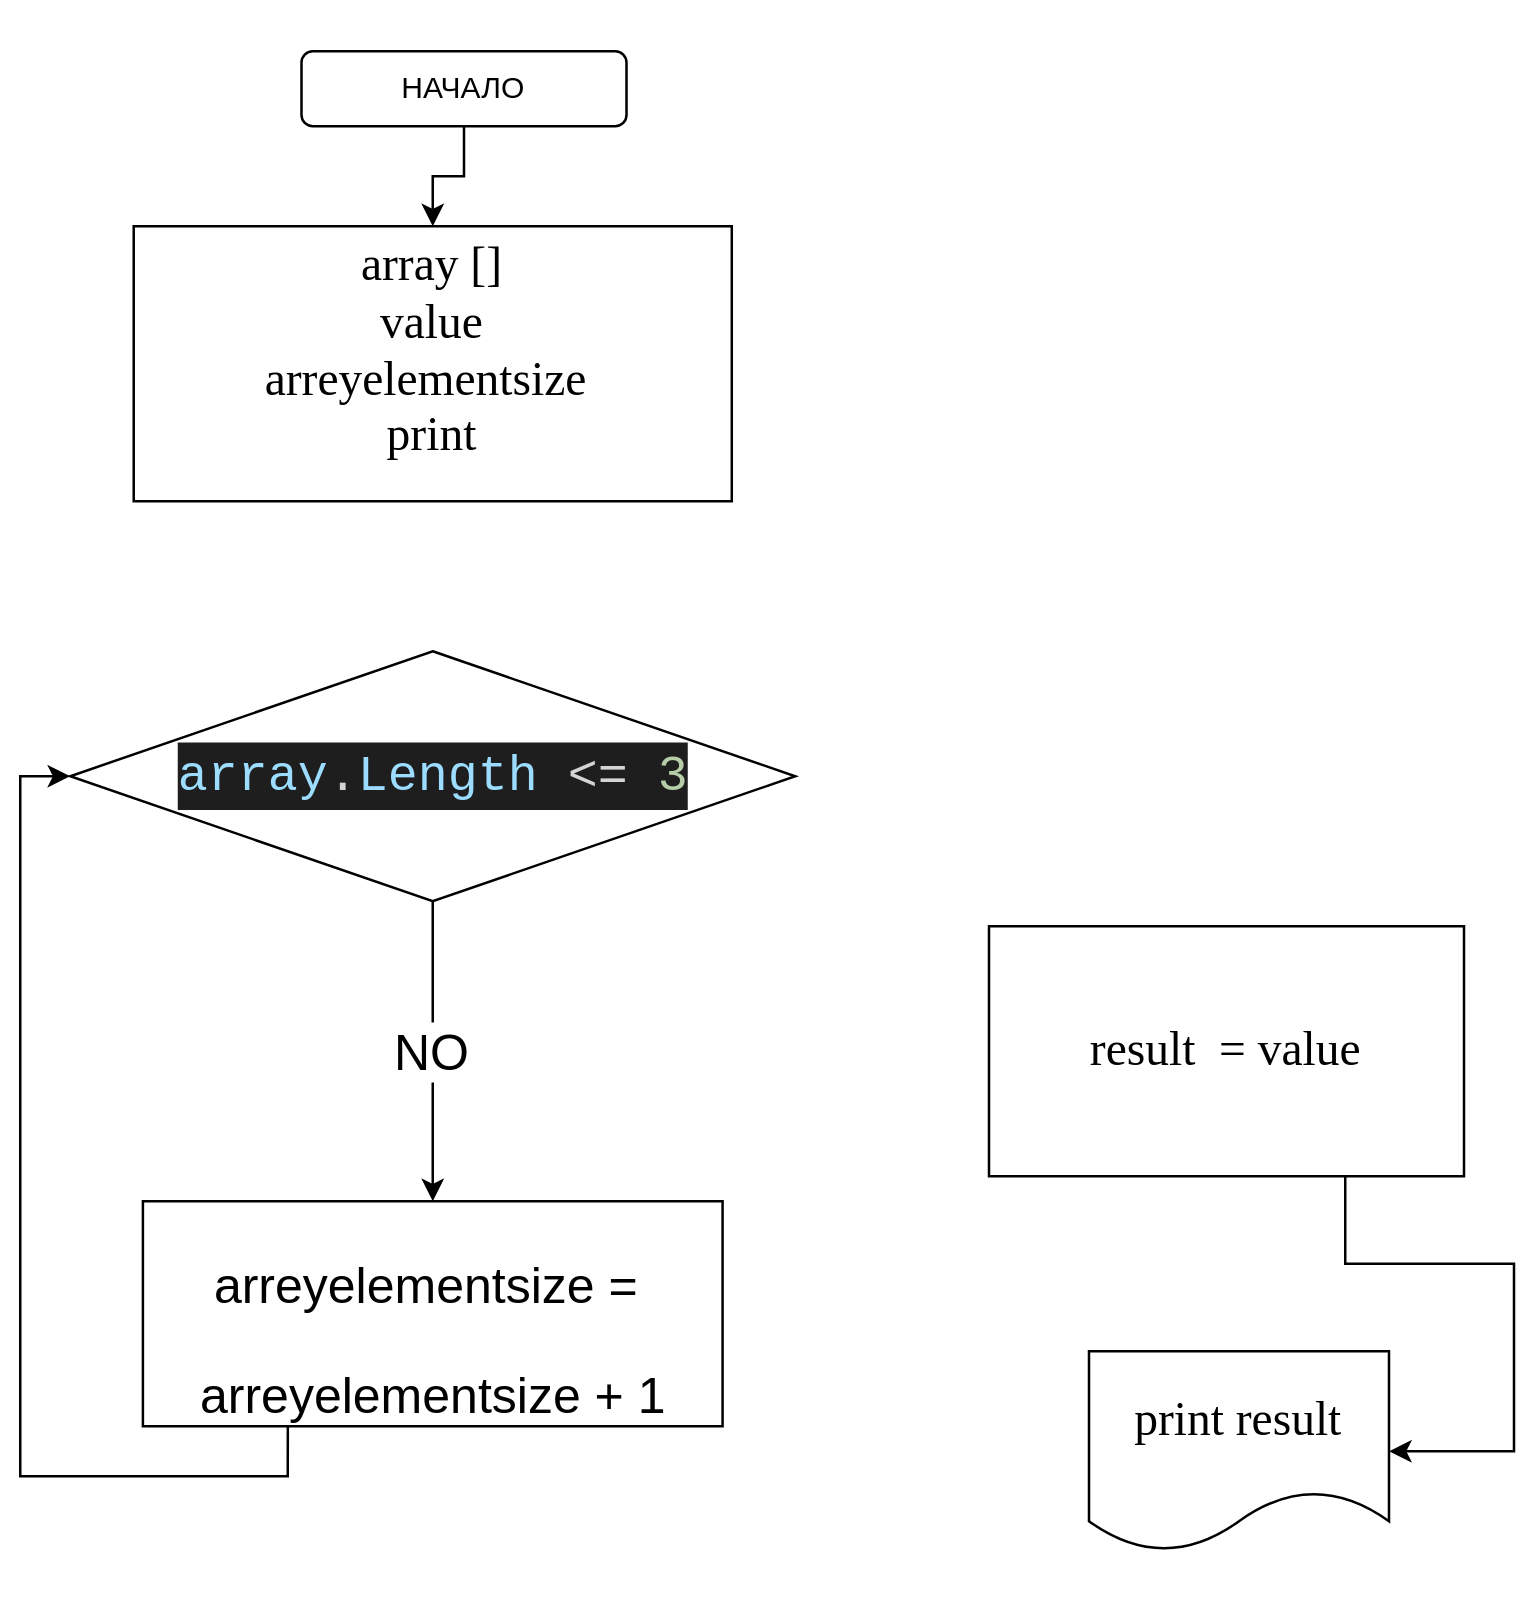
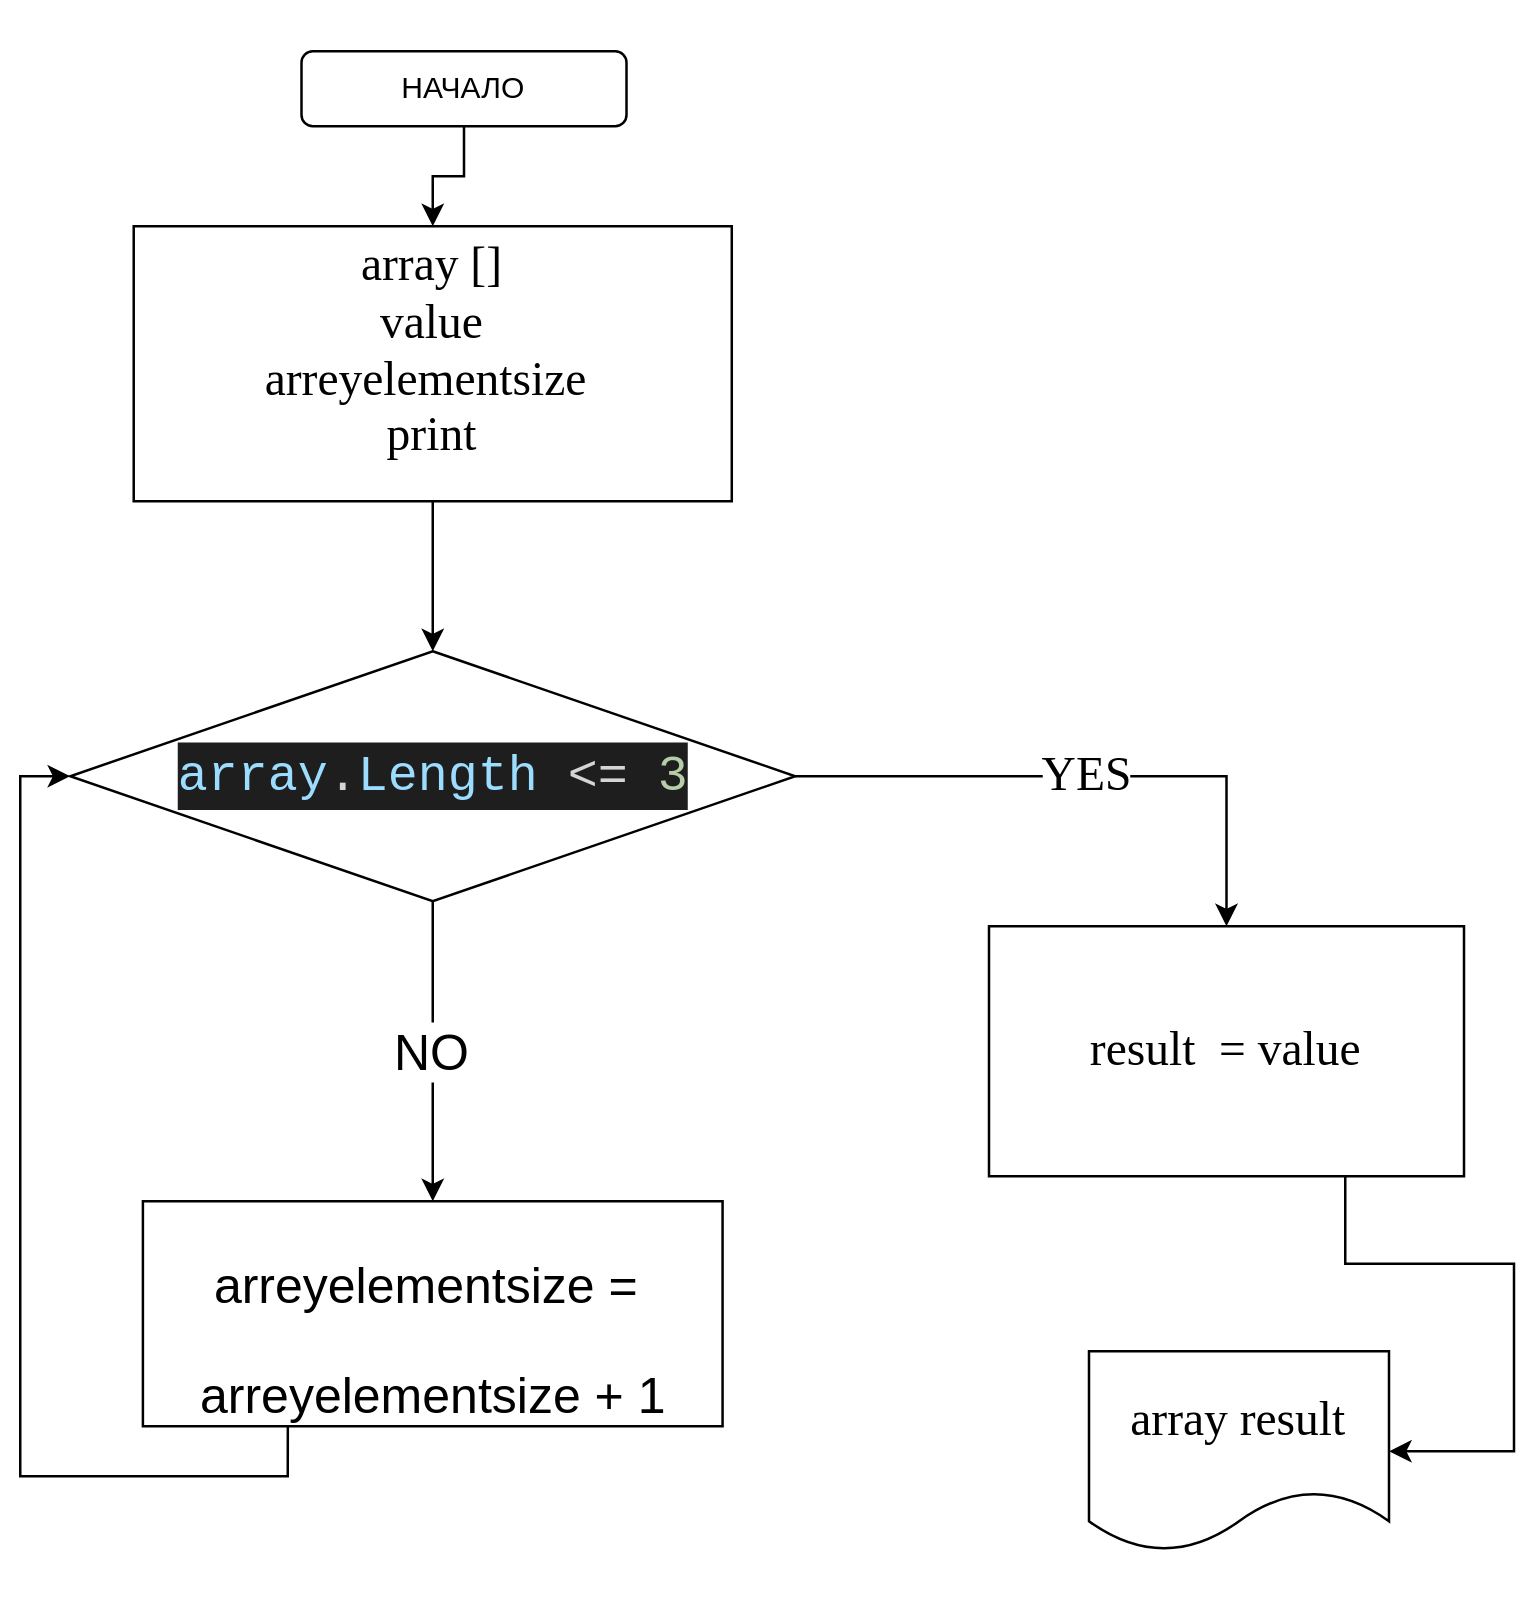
+ <mxCell id="7" style="edgeStyle=orthogonalEdgeStyle;rounded=0;orthogonalLoop=1;jettySize=auto;html=1;exitX=0.5;exitY=1;exitDx=0;exitDy=0;entryX=0.5;entryY=0;entryDx=0;entryDy=0;fontFamily=Times New Roman;fontSize=19;fontColor=#000000;" parent="1" source="8" target="4" edge="1"><mxGeometry relative="1" as="geometry" /></mxCell>
+ <mxCell id="3" value="YES&lt;br&gt;" style="edgeStyle=orthogonalEdgeStyle;rounded=0;orthogonalLoop=1;jettySize=auto;html=1;exitX=1;exitY=0.5;exitDx=0;exitDy=0;entryX=0.5;entryY=0;entryDx=0;entryDy=0;fontFamily=Times New Roman;fontSize=19;fontColor=#000000;" parent="1" source="4" target="12" edge="1"><mxGeometry relative="1" as="geometry"><Array as="points"><mxPoint x="483" y="310" /></Array></mxGeometry></mxCell>
- <mxCell id="13" value="print result" style="shape=document;whiteSpace=wrap;html=1;boundedLbl=1;rounded=0;labelBackgroundColor=#FFFFFF;fontFamily=Times New Roman;fontSize=19;fontColor=#000000;strokeColor=default;fillColor=#FFFFFF;" parent="1" vertex="1"><mxGeometry x="428" y="540" width="120" height="80" as="geometry" /></mxCell>
+ <mxCell id="13" value="array result" style="shape=document;whiteSpace=wrap;html=1;boundedLbl=1;rounded=0;labelBackgroundColor=#FFFFFF;fontFamily=Times New Roman;fontSize=19;fontColor=#000000;strokeColor=default;fillColor=#FFFFFF;" parent="1" vertex="1"><mxGeometry x="428" y="540" width="120" height="80" as="geometry" /></mxCell>
